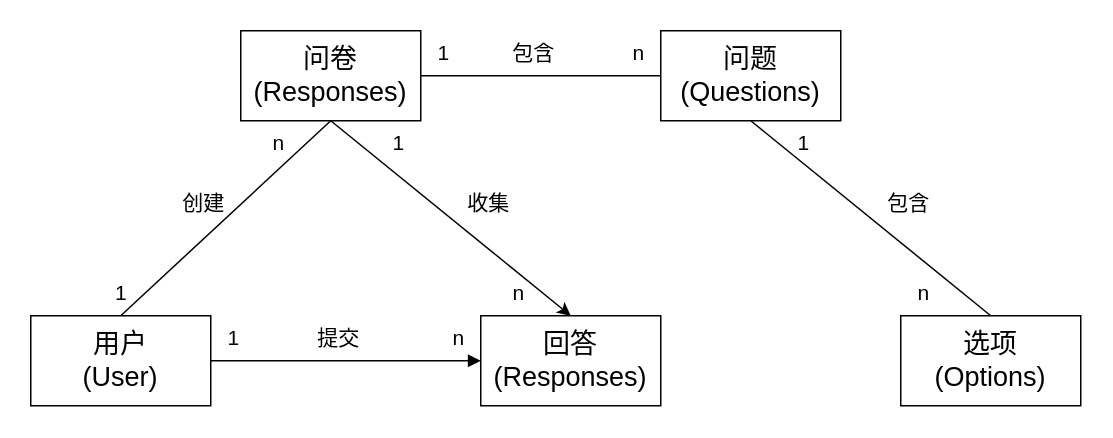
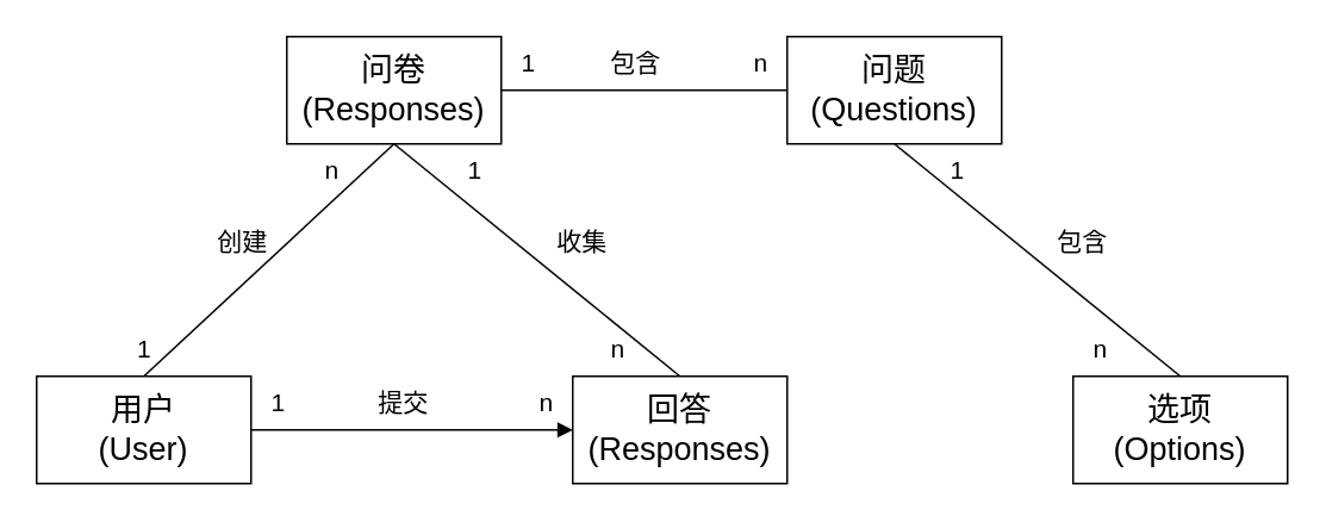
- <mxCell id="11" value="" style="endArrow=classic;html=1;rounded=0;entryX=0.5;entryY=0;entryDx=0;entryDy=0;exitX=0.5;exitY=1;exitDx=0;exitDy=0;" edge="1" parent="1" source="3" target="5"><mxGeometry width="50" height="50" relative="1" as="geometry"><mxPoint x="350" y="210" as="sourcePoint" /><mxPoint x="250" y="90" as="targetPoint" /></mxGeometry></mxCell>
+ <mxCell id="11" value="" style="endArrow=none;html=1;rounded=0;entryX=0.5;entryY=0;entryDx=0;entryDy=0;exitX=0.5;exitY=1;exitDx=0;exitDy=0;" edge="1" parent="1" source="3" target="5"><mxGeometry width="50" height="50" relative="1" as="geometry"><mxPoint x="350" y="210" as="sourcePoint" /><mxPoint x="250" y="90" as="targetPoint" /></mxGeometry></mxCell>
